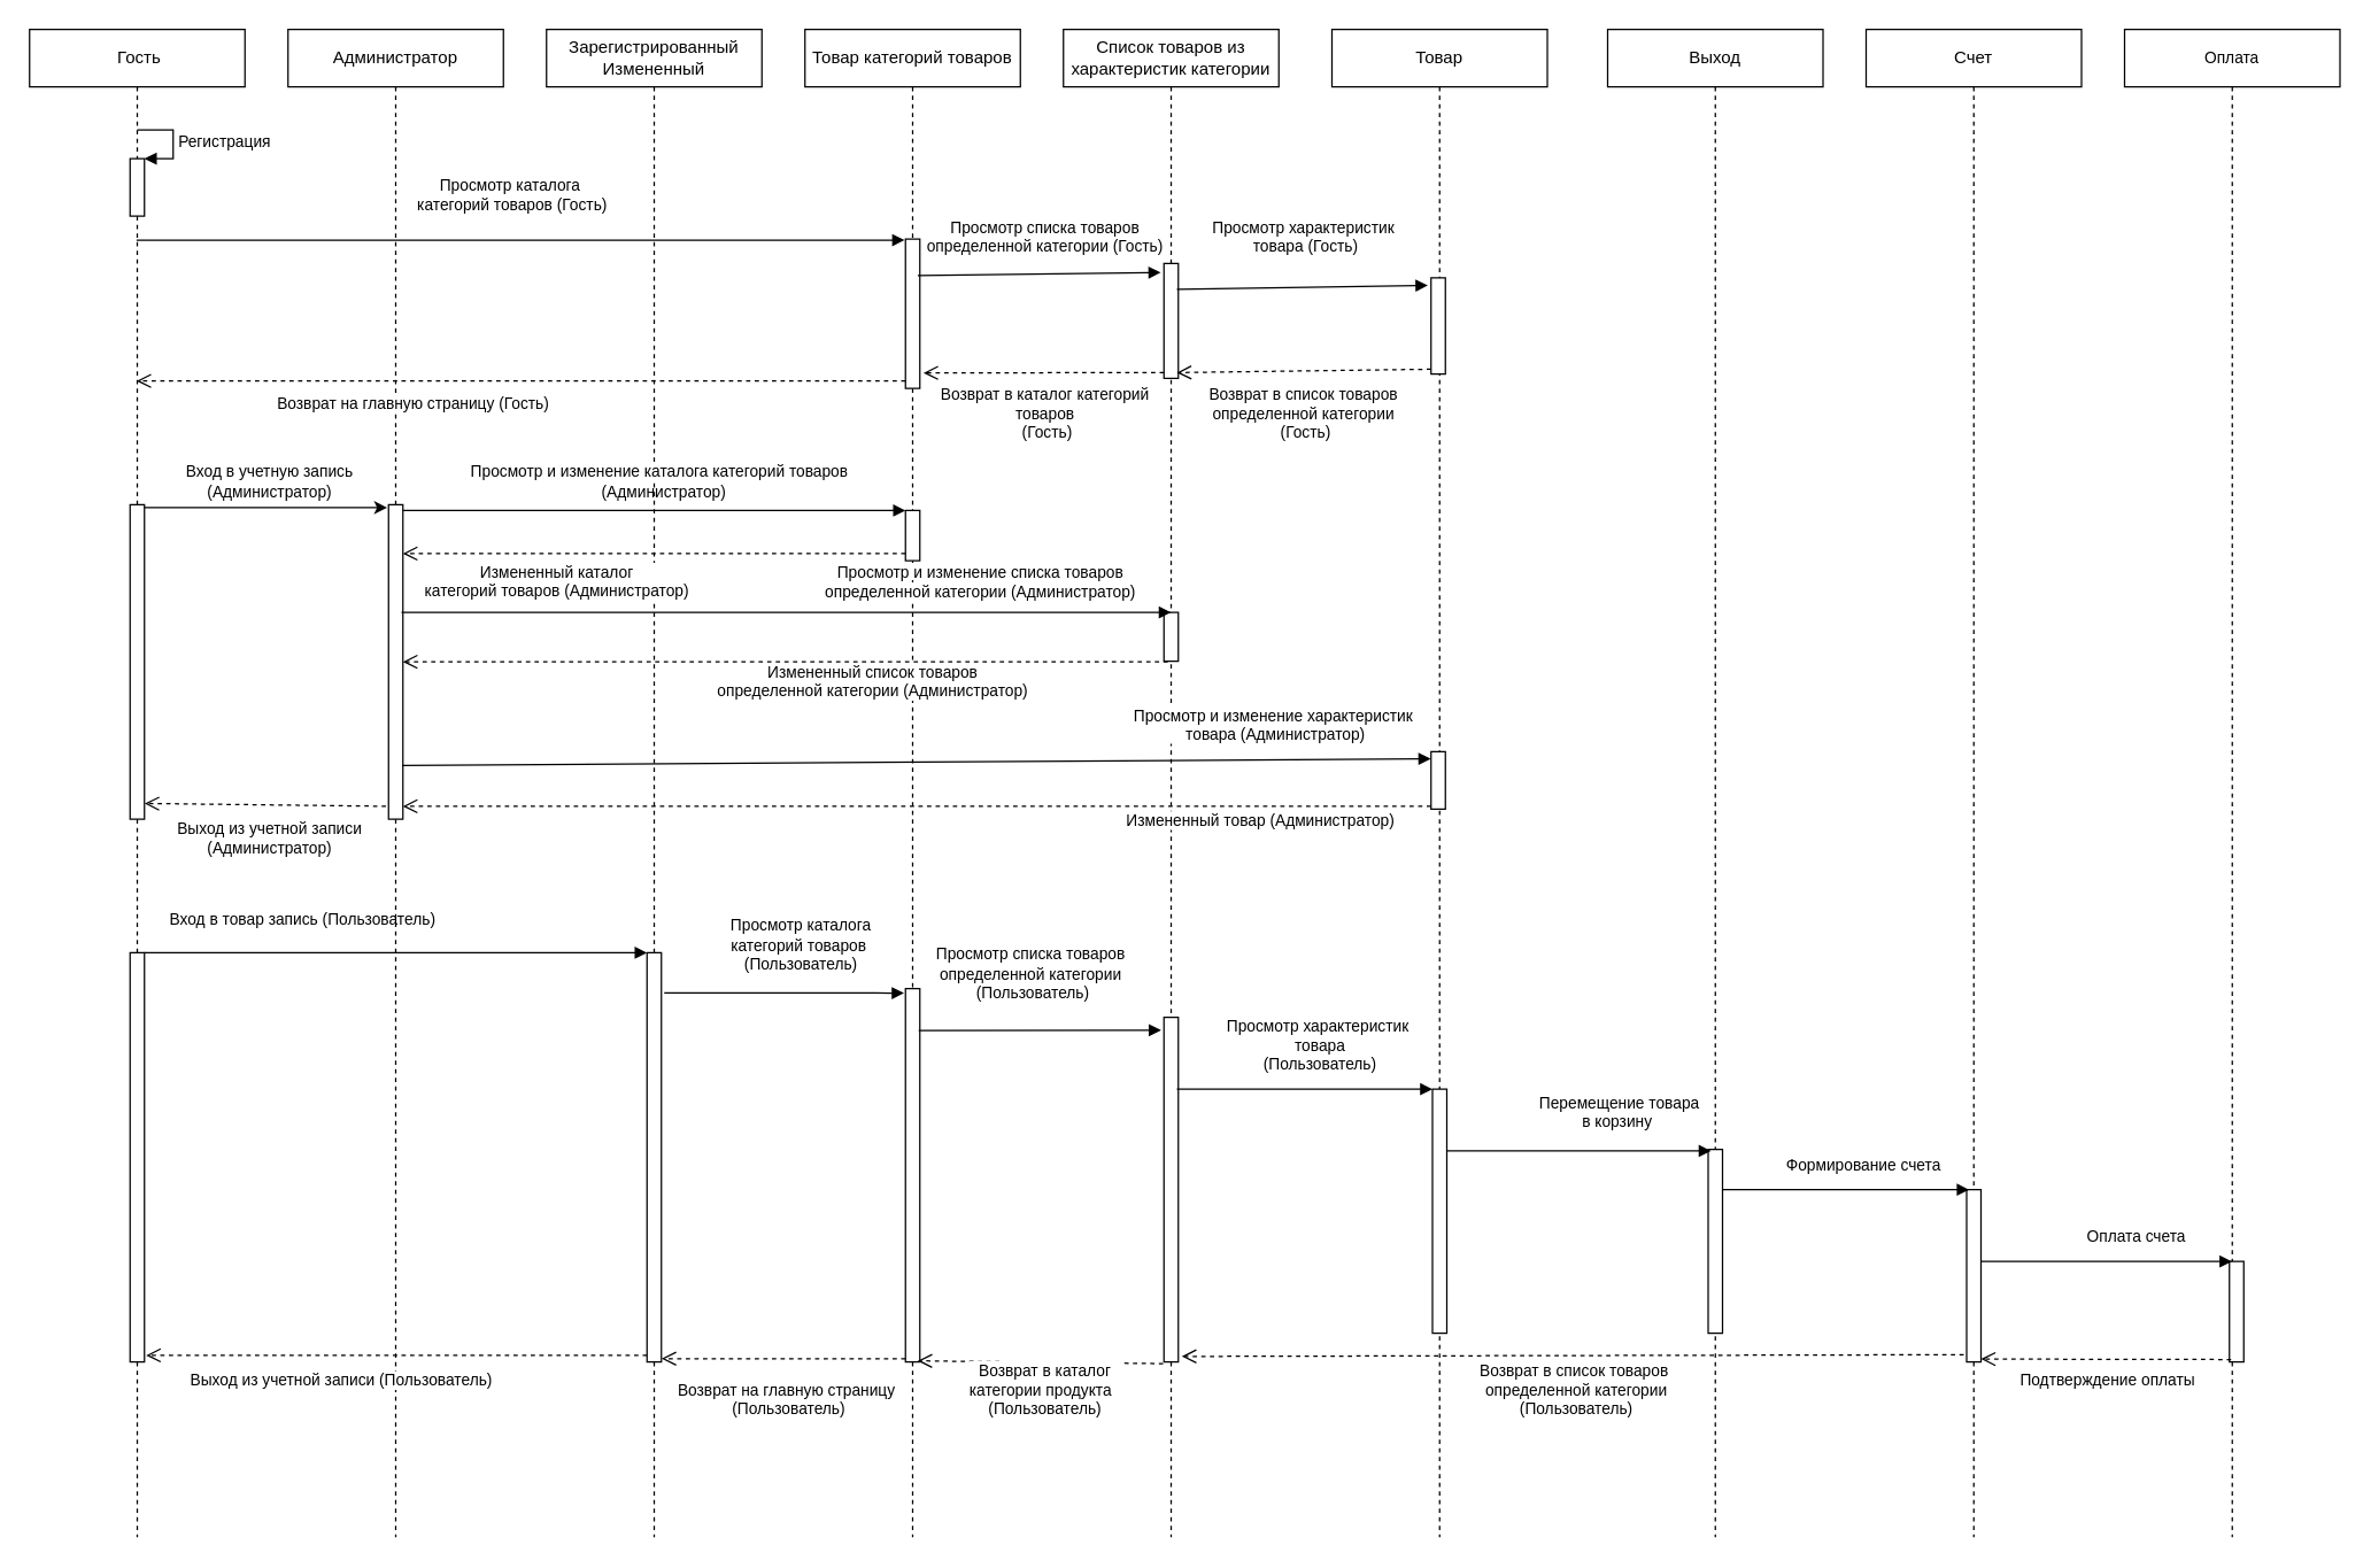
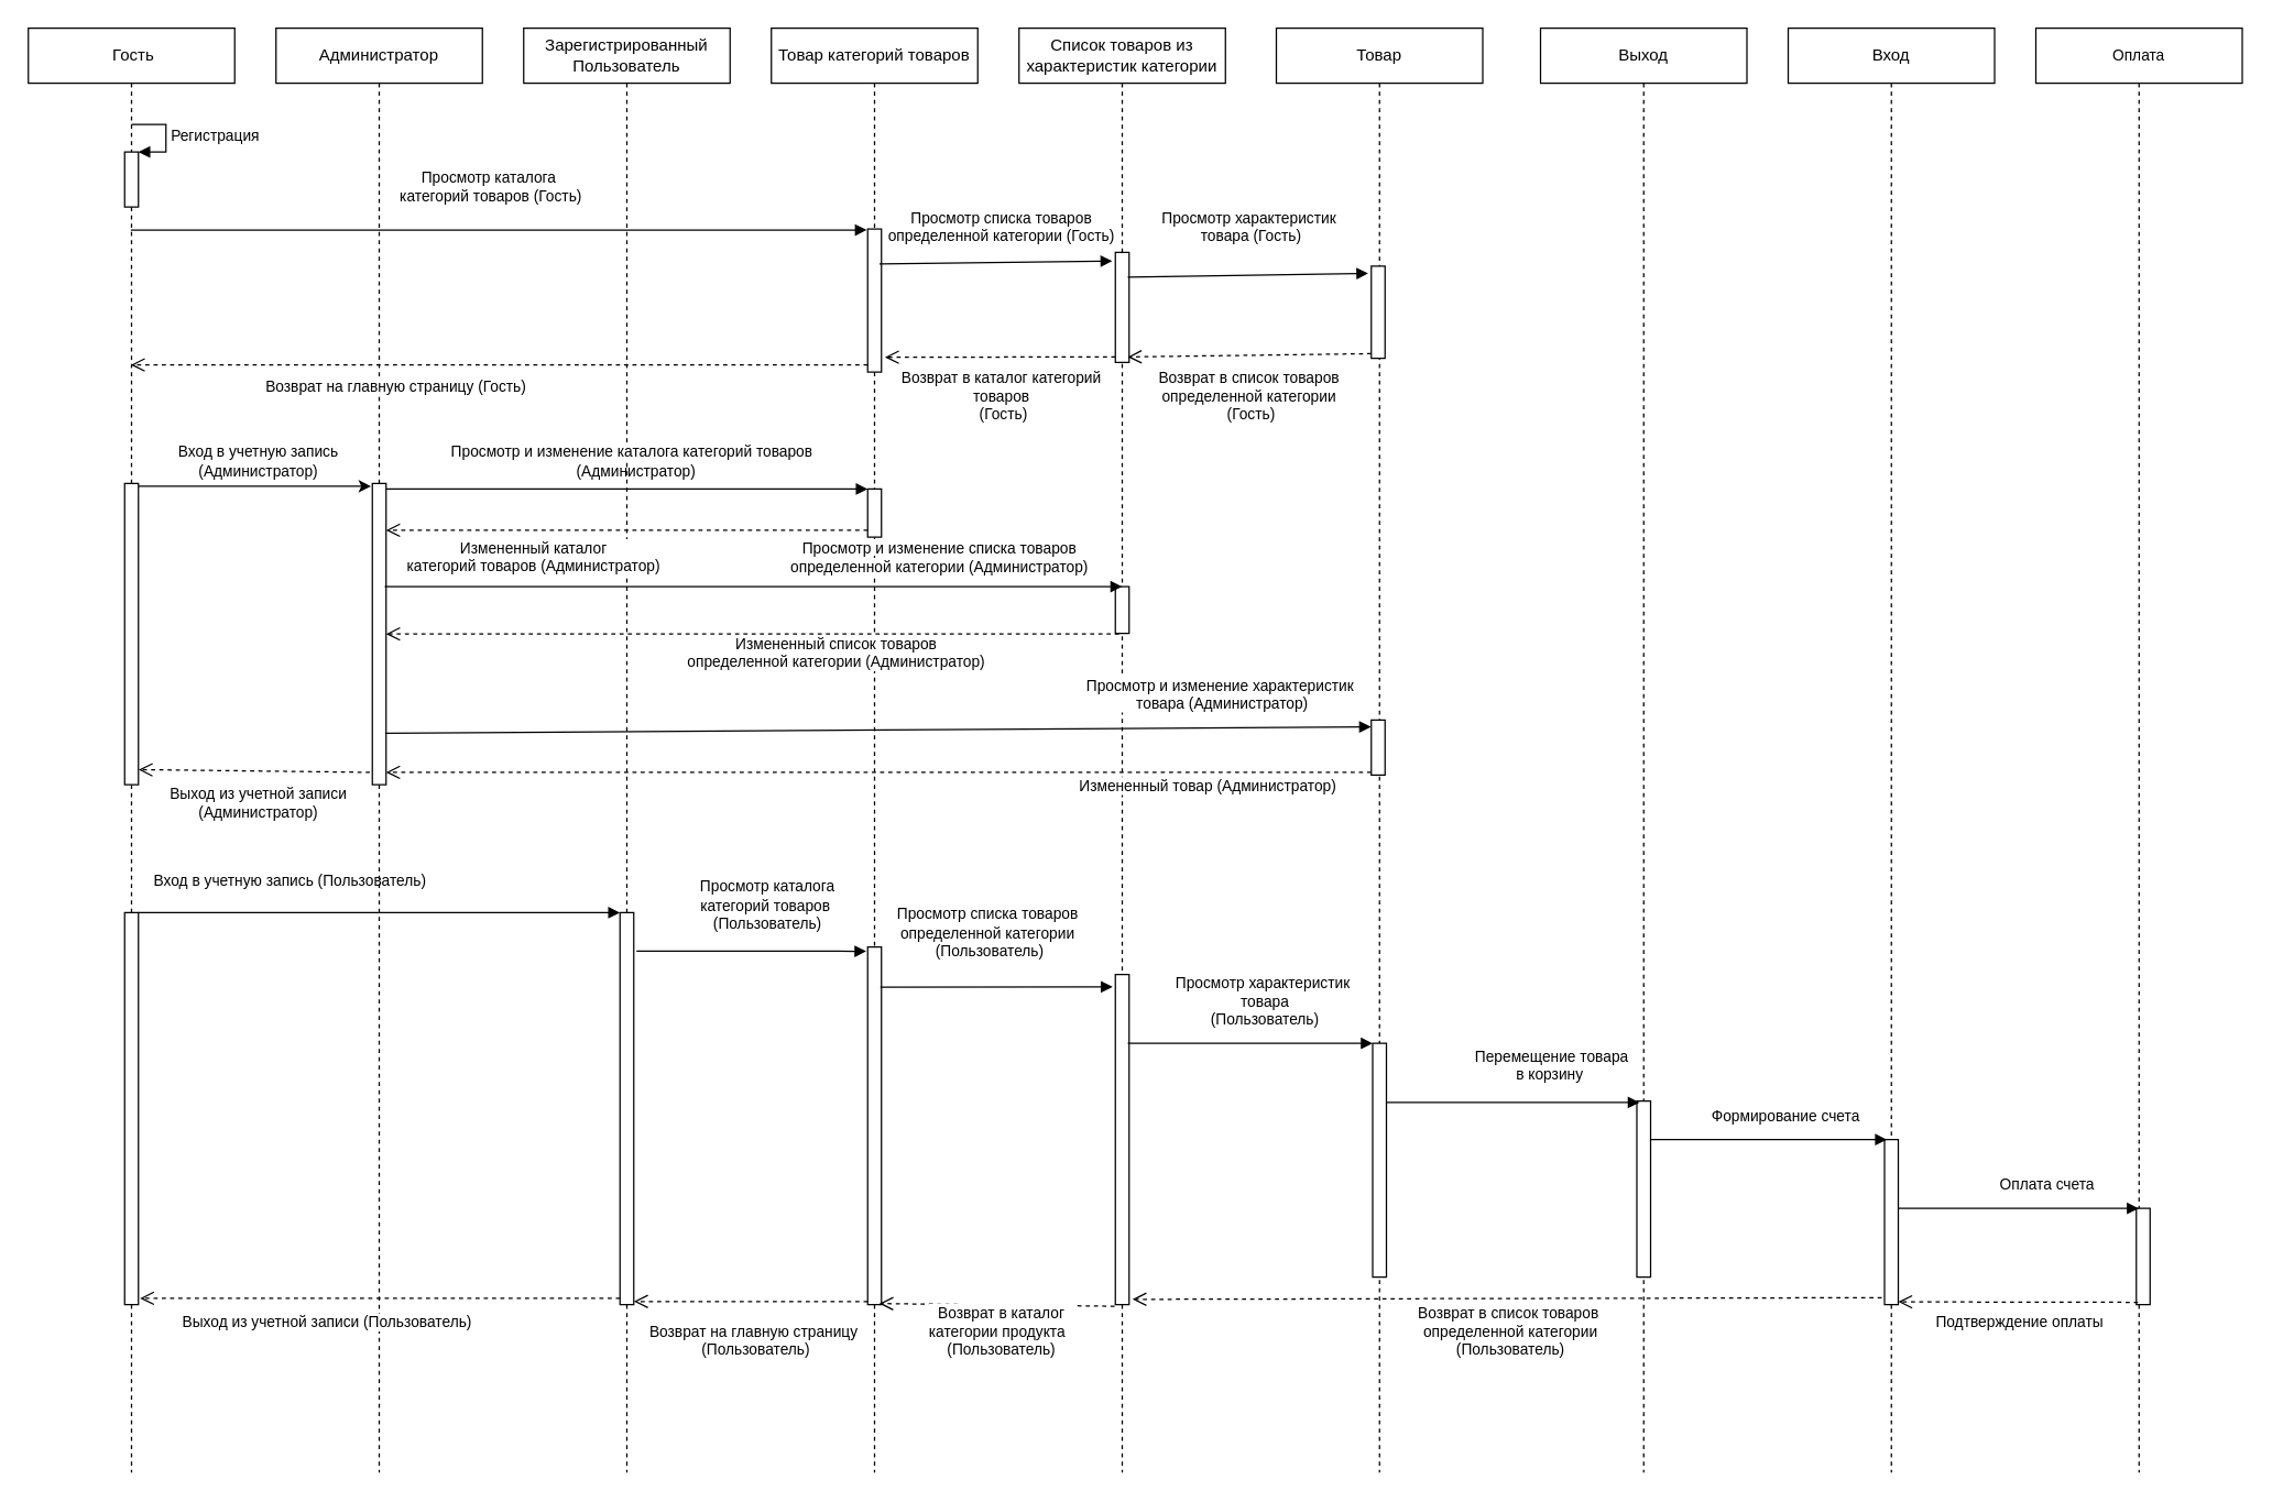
- <mxCell id="3" value="Зарегистрированный&lt;br&gt;Измененный" style="shape=umlLifeline;perimeter=lifelinePerimeter;whiteSpace=wrap;html=1;container=1;collapsible=0;recursiveResize=0;outlineConnect=0;" parent="1" vertex="1"><mxGeometry x="380" y="20" width="150" height="1050" as="geometry" /></mxCell>
+ <mxCell id="3" value="Зарегистрированный&lt;br&gt;Пользователь" style="shape=umlLifeline;perimeter=lifelinePerimeter;whiteSpace=wrap;html=1;container=1;collapsible=0;recursiveResize=0;outlineConnect=0;" parent="1" vertex="1"><mxGeometry x="380" y="20" width="150" height="1050" as="geometry" /></mxCell>
- <mxCell id="13" value="Счет" style="shape=umlLifeline;perimeter=lifelinePerimeter;whiteSpace=wrap;html=1;container=1;collapsible=0;recursiveResize=0;outlineConnect=0;" parent="1" vertex="1"><mxGeometry x="1299" y="20" width="150" height="1050" as="geometry" /></mxCell>
+ <mxCell id="13" value="Вход" style="shape=umlLifeline;perimeter=lifelinePerimeter;whiteSpace=wrap;html=1;container=1;collapsible=0;recursiveResize=0;outlineConnect=0;" parent="1" vertex="1"><mxGeometry x="1299" y="20" width="150" height="1050" as="geometry" /></mxCell>
- <mxCell id="26" value="Вход в товар запись (Пользователь)" style="text;html=1;align=center;verticalAlign=middle;resizable=0;points=[];autosize=1;fontSize=11;" parent="1" vertex="1"><mxGeometry x="100" y="630" width="220" height="20" as="geometry" /></mxCell>
+ <mxCell id="26" value="Вход в учетную запись (Пользователь)" style="text;html=1;align=center;verticalAlign=middle;resizable=0;points=[];autosize=1;fontSize=11;" parent="1" vertex="1"><mxGeometry x="100" y="630" width="220" height="20" as="geometry" /></mxCell>
